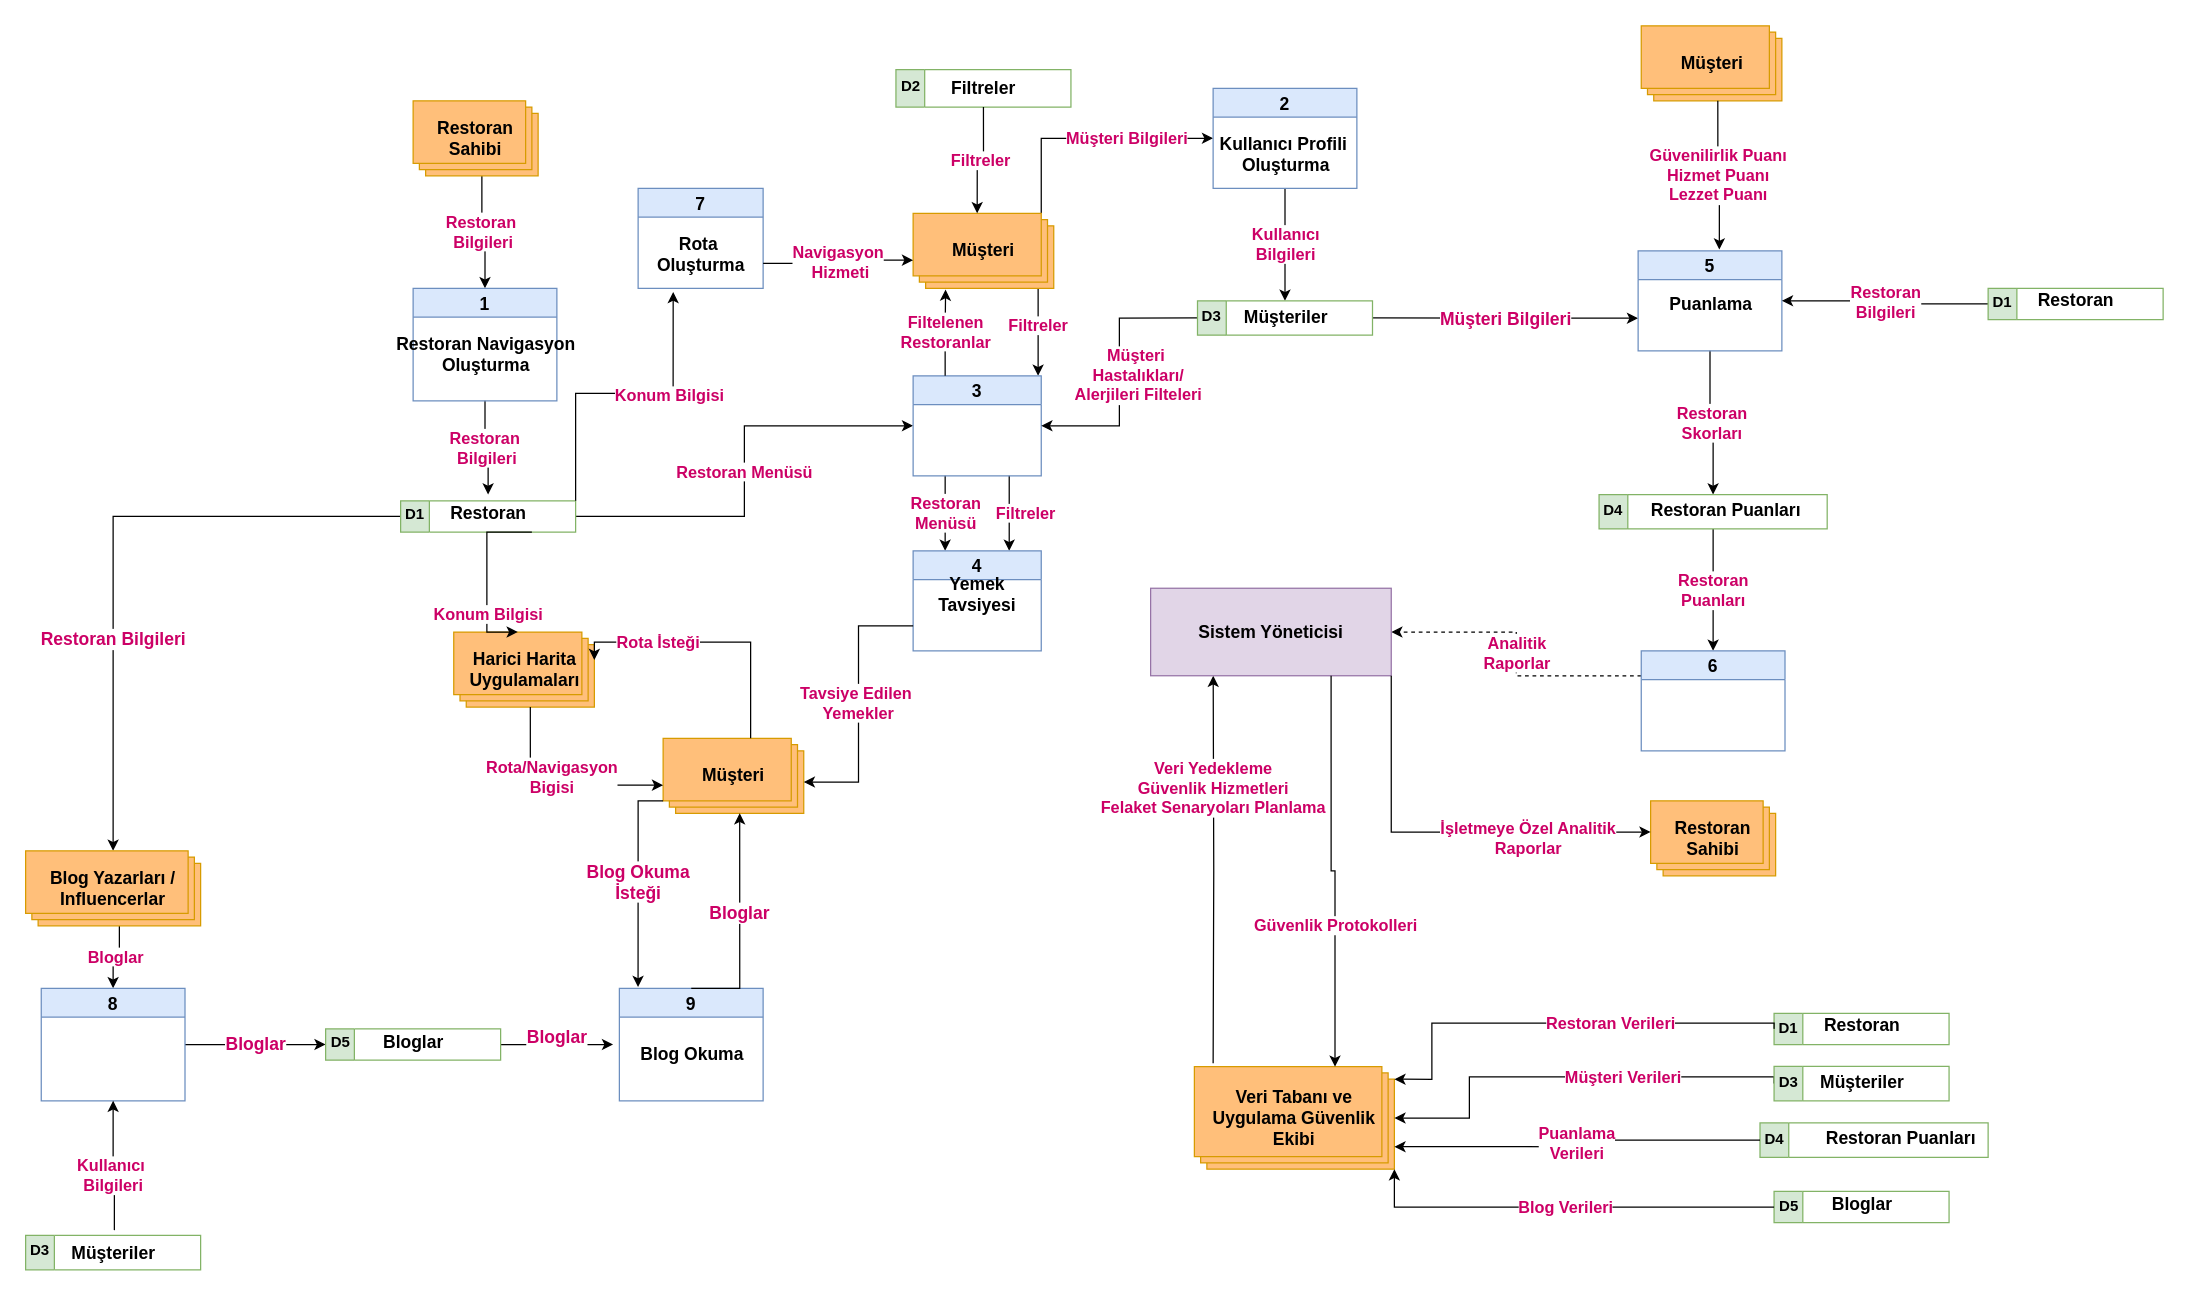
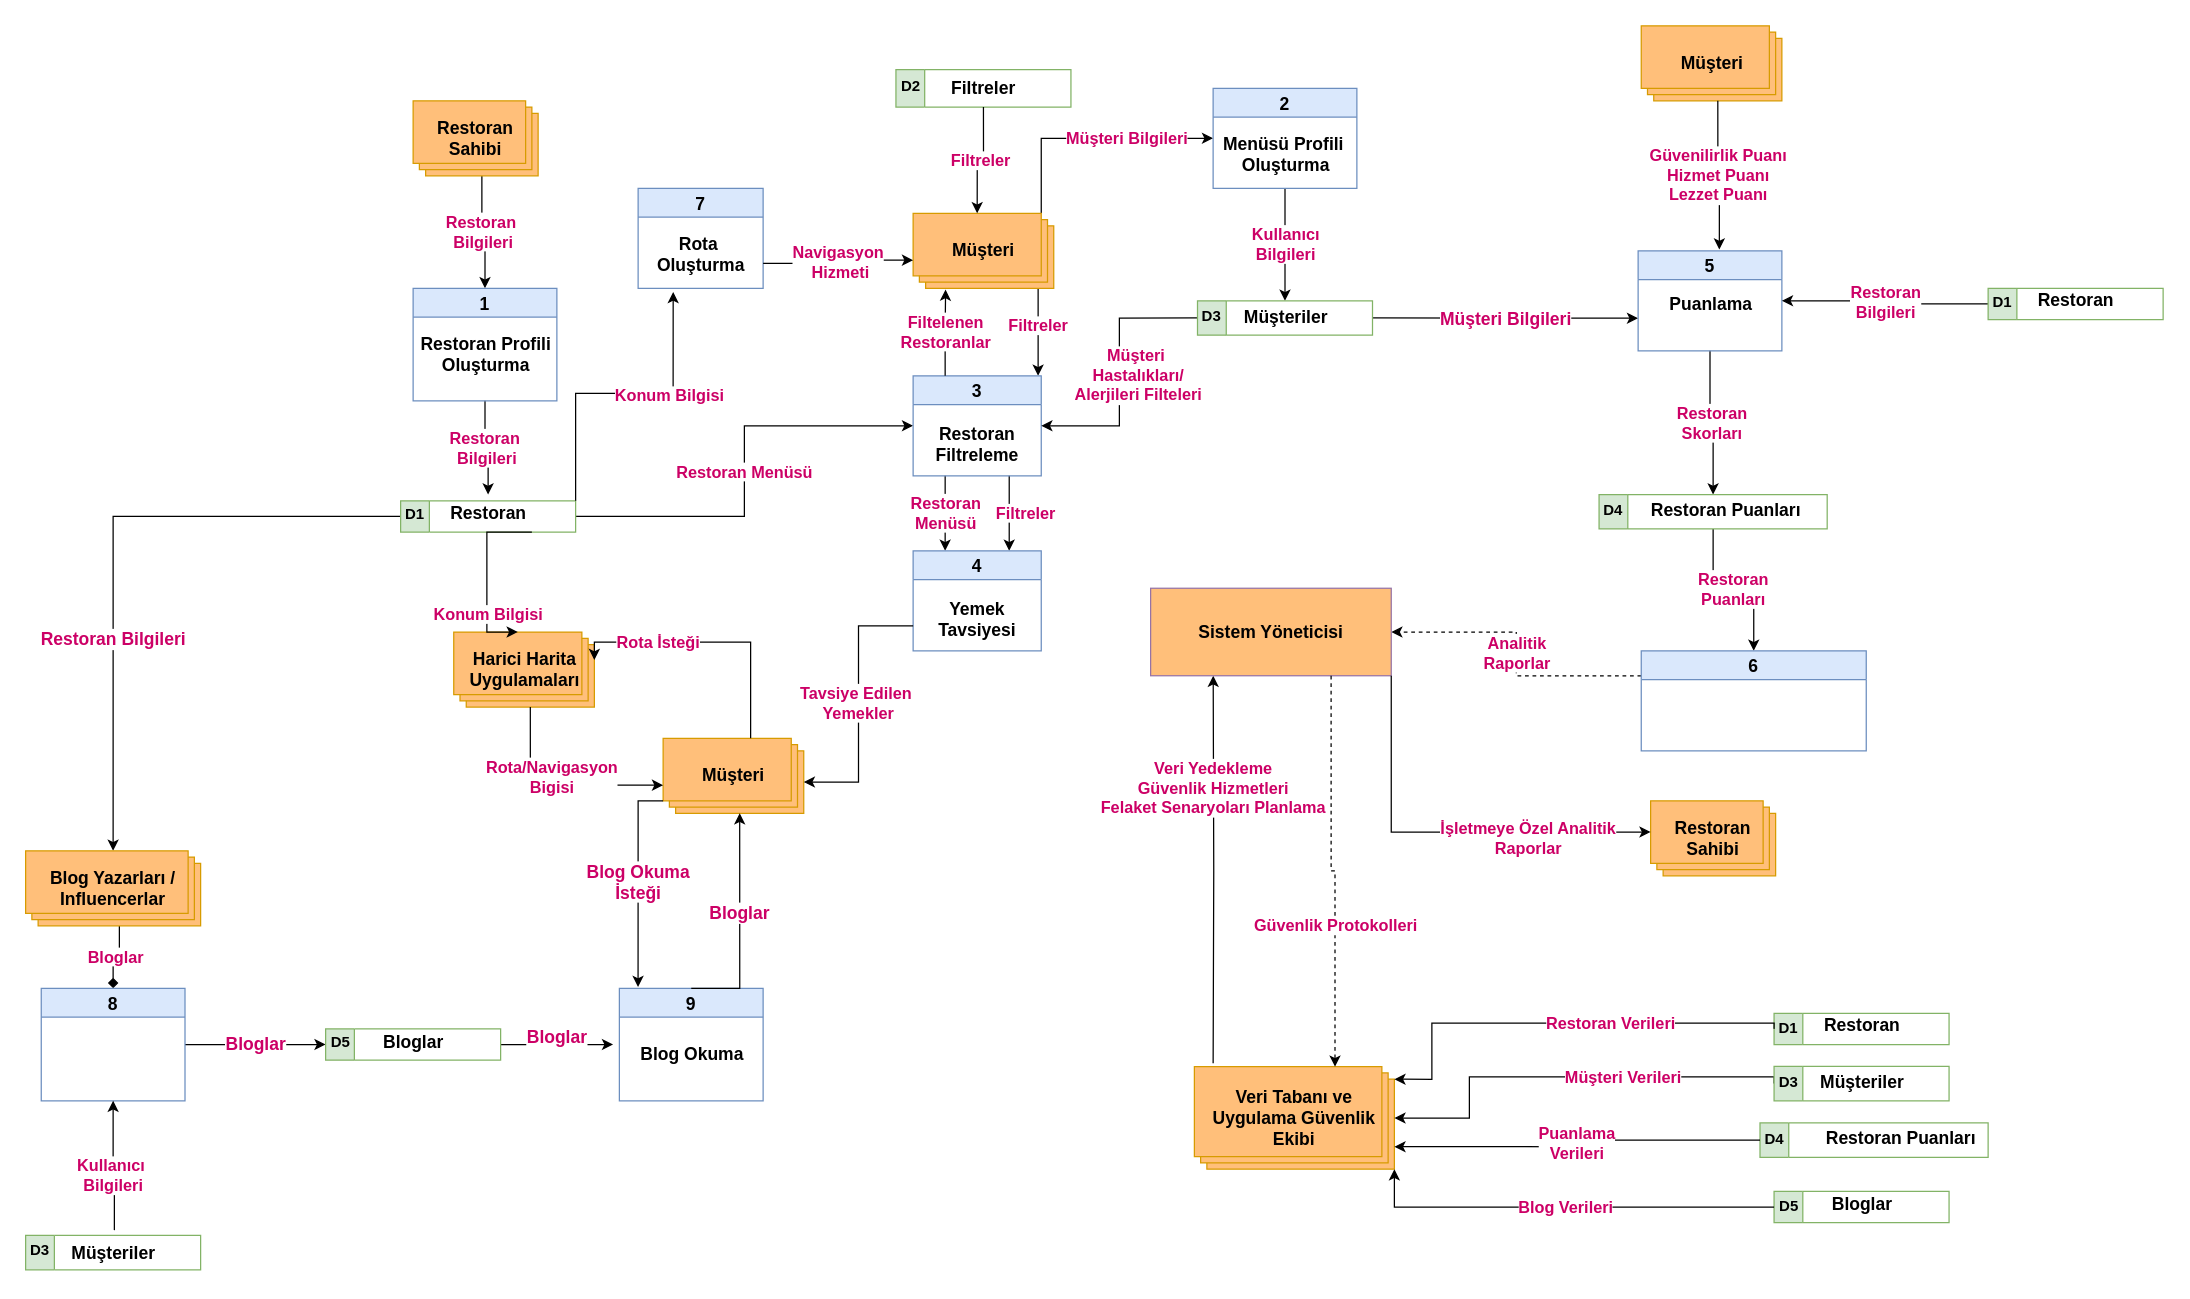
- <mxCell id="36" value="&lt;span style=&quot;font-size: 14px;&quot;&gt;&lt;b&gt;Kullanıcı Profili&amp;nbsp;&lt;/b&gt;&lt;/span&gt;&lt;div&gt;&lt;span style=&quot;font-size: 14px;&quot;&gt;&lt;b&gt;Oluşturma&lt;/b&gt;&lt;/span&gt;&lt;/div&gt;" style="text;html=1;align=center;verticalAlign=middle;resizable=0;points=[];autosize=1;strokeColor=none;fillColor=none;" parent="35" vertex="1"><mxGeometry x="-7.5" y="28" width="130" height="50" as="geometry" /></mxCell>
+ <mxCell id="36" value="&lt;span style=&quot;font-size: 14px;&quot;&gt;&lt;b&gt;Menüsü Profili&amp;nbsp;&lt;/b&gt;&lt;/span&gt;&lt;div&gt;&lt;span style=&quot;font-size: 14px;&quot;&gt;&lt;b&gt;Oluşturma&lt;/b&gt;&lt;/span&gt;&lt;/div&gt;" style="text;html=1;align=center;verticalAlign=middle;resizable=0;points=[];autosize=1;strokeColor=none;fillColor=none;" parent="35" vertex="1"><mxGeometry x="-7.5" y="28" width="130" height="50" as="geometry" /></mxCell>
- <mxCell id="6" value="&lt;b style=&quot;font-size: 14px;&quot;&gt;&lt;font style=&quot;font-size: 14px;&quot;&gt;Restoran Navigasyon&lt;/font&gt;&lt;/b&gt;&lt;div style=&quot;font-size: 14px;&quot;&gt;&lt;b style=&quot;&quot;&gt;&lt;font style=&quot;font-size: 14px;&quot;&gt;Oluşturma&lt;/font&gt;&lt;/b&gt;&lt;/div&gt;" style="text;html=1;align=center;verticalAlign=middle;resizable=0;points=[];autosize=1;strokeColor=none;fillColor=none;" parent="5" vertex="1"><mxGeometry x="-7.5" y="28" width="130" height="50" as="geometry" /></mxCell>
+ <mxCell id="6" value="&lt;b style=&quot;font-size: 14px;&quot;&gt;&lt;font style=&quot;font-size: 14px;&quot;&gt;Restoran Profili&lt;/font&gt;&lt;/b&gt;&lt;div style=&quot;font-size: 14px;&quot;&gt;&lt;b style=&quot;&quot;&gt;&lt;font style=&quot;font-size: 14px;&quot;&gt;Oluşturma&lt;/font&gt;&lt;/b&gt;&lt;/div&gt;" style="text;html=1;align=center;verticalAlign=middle;resizable=0;points=[];autosize=1;strokeColor=none;fillColor=none;" parent="5" vertex="1"><mxGeometry x="-7.5" y="28" width="130" height="50" as="geometry" /></mxCell>
+ <mxCell id="28" value="&lt;span style=&quot;font-size: 14px;&quot;&gt;&lt;b&gt;Restoran&lt;/b&gt;&lt;/span&gt;&lt;div&gt;&lt;span style=&quot;font-size: 14px;&quot;&gt;&lt;b&gt;Filtreleme&lt;/b&gt;&lt;/span&gt;&lt;/div&gt;" style="text;html=1;align=center;verticalAlign=middle;resizable=0;points=[];autosize=1;strokeColor=none;fillColor=none;" parent="27" vertex="1"><mxGeometry x="6.25" y="30" width="90" height="50" as="geometry" /></mxCell>
- <mxCell id="31" value="&lt;span style=&quot;font-size: 14px;&quot;&gt;&lt;b&gt;Yemek&lt;/b&gt;&lt;/span&gt;&lt;div&gt;&lt;span style=&quot;font-size: 14px;&quot;&gt;&lt;b&gt;Tavsiyesi&lt;/b&gt;&lt;/span&gt;&lt;/div&gt;" style="text;html=1;align=center;verticalAlign=middle;resizable=0;points=[];autosize=1;strokeColor=none;fillColor=none;" parent="30" vertex="1"><mxGeometry x="6.25" y="10" width="90" height="50" as="geometry" /></mxCell>
+ <mxCell id="31" value="&lt;span style=&quot;font-size: 14px;&quot;&gt;&lt;b&gt;Yemek&lt;/b&gt;&lt;/span&gt;&lt;div&gt;&lt;span style=&quot;font-size: 14px;&quot;&gt;&lt;b&gt;Tavsiyesi&lt;/b&gt;&lt;/span&gt;&lt;/div&gt;" style="text;html=1;align=center;verticalAlign=middle;resizable=0;points=[];autosize=1;strokeColor=none;fillColor=none;" parent="30" vertex="1"><mxGeometry x="6.25" y="30" width="90" height="50" as="geometry" /></mxCell>
- <mxCell id="83" value="&lt;b&gt;&lt;font style=&quot;font-size: 14px;&quot;&gt;Sistem Yöneticisi&lt;/font&gt;&lt;/b&gt;" style="rounded=0;whiteSpace=wrap;html=1;fillColor=#e1d5e7;strokeColor=#9673a6;" vertex="1" parent="1"><mxGeometry x="920" y="470" width="192.5" height="70" as="geometry" /></mxCell>
+ <mxCell id="83" value="&lt;b&gt;&lt;font style=&quot;font-size: 14px;&quot;&gt;Sistem Yöneticisi&lt;/font&gt;&lt;/b&gt;" style="rounded=0;whiteSpace=wrap;html=1;fillColor=#ffbf7a;strokeColor=#9673a6;" vertex="1" parent="1"><mxGeometry x="920" y="470" width="192.5" height="70" as="geometry" /></mxCell>
- <mxCell id="67" value="6" style="swimlane;fontSize=14;fillColor=#dae8fc;strokeColor=#6c8ebf;startSize=23;" parent="1" vertex="1"><mxGeometry x="1312.5" y="520" width="115" height="80" as="geometry" /></mxCell>
+ <mxCell id="67" value="6" style="swimlane;fontSize=14;fillColor=#dae8fc;strokeColor=#6c8ebf;startSize=23;" parent="1" vertex="1"><mxGeometry x="1312.5" y="520" width="180" height="80" as="geometry" /></mxCell>
- <mxCell id="84" value="&lt;b style=&quot;color: rgb(0, 0, 0); font-family: Helvetica; font-size: 13px; font-style: normal; font-variant-ligatures: normal; font-variant-caps: normal; letter-spacing: normal; orphans: 2; text-align: center; text-indent: 0px; text-transform: none; widows: 2; word-spacing: 0px; -webkit-text-stroke-width: 0px; white-space: nowrap; background-color: rgb(255, 255, 255); text-decoration-thickness: initial; text-decoration-style: initial; text-decoration-color: initial;&quot;&gt;&lt;font style=&quot;font-size: 13px;&quot; color=&quot;#cc0066&quot;&gt;Güvenlik Protokolleri&lt;/font&gt;&lt;/b&gt;" style="edgeStyle=orthogonalEdgeStyle;rounded=0;orthogonalLoop=1;jettySize=auto;html=1;exitX=0.75;exitY=1;exitDx=0;exitDy=0;entryX=0;entryY=0;entryDx=112.5;entryDy=0;entryPerimeter=0;" edge="1" parent="1" source="83" target="70"><mxGeometry x="0.286" relative="1" as="geometry"><Array as="points"><mxPoint x="1064" y="696" /><mxPoint x="1067" y="696" /></Array><mxPoint as="offset" /></mxGeometry></mxCell>
+ <mxCell id="84" value="&lt;b style=&quot;color: rgb(0, 0, 0); font-family: Helvetica; font-size: 13px; font-style: normal; font-variant-ligatures: normal; font-variant-caps: normal; letter-spacing: normal; orphans: 2; text-align: center; text-indent: 0px; text-transform: none; widows: 2; word-spacing: 0px; -webkit-text-stroke-width: 0px; white-space: nowrap; background-color: rgb(255, 255, 255); text-decoration-thickness: initial; text-decoration-style: initial; text-decoration-color: initial;&quot;&gt;&lt;font style=&quot;font-size: 13px;&quot; color=&quot;#cc0066&quot;&gt;Güvenlik Protokolleri&lt;/font&gt;&lt;/b&gt;" style="edgeStyle=orthogonalEdgeStyle;rounded=0;orthogonalLoop=1;jettySize=auto;html=1;exitX=0.75;exitY=1;exitDx=0;exitDy=0;entryX=0;entryY=0;entryDx=112.5;entryDy=0;entryPerimeter=0;dashed=1;" edge="1" parent="1" source="83" target="70"><mxGeometry x="0.286" relative="1" as="geometry"><Array as="points"><mxPoint x="1064" y="696" /><mxPoint x="1067" y="696" /></Array><mxPoint as="offset" /></mxGeometry></mxCell>
- <mxCell id="41" value="&lt;b&gt;&lt;font style=&quot;font-size: 13px;&quot; color=&quot;#cc0066&quot;&gt;Bloglar&lt;/font&gt;&lt;/b&gt;" style="edgeStyle=orthogonalEdgeStyle;rounded=0;orthogonalLoop=1;jettySize=auto;html=1;exitX=0;exitY=0;exitDx=75;exitDy=60;exitPerimeter=0;entryX=0.5;entryY=0;entryDx=0;entryDy=0;" parent="1" source="42" target="44" edge="1"><mxGeometry relative="1" as="geometry" /></mxCell>
+ <mxCell id="41" value="&lt;b&gt;&lt;font style=&quot;font-size: 13px;&quot; color=&quot;#cc0066&quot;&gt;Bloglar&lt;/font&gt;&lt;/b&gt;" style="edgeStyle=orthogonalEdgeStyle;rounded=0;orthogonalLoop=1;jettySize=auto;html=1;exitX=0;exitY=0;exitDx=75;exitDy=60;exitPerimeter=0;entryX=0.5;entryY=0;entryDx=0;entryDy=0;endArrow=diamond;" parent="1" source="42" target="44" edge="1"><mxGeometry relative="1" as="geometry" /></mxCell>
